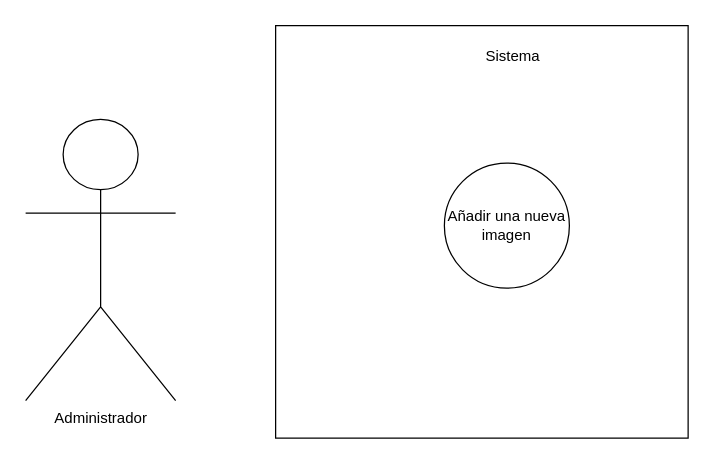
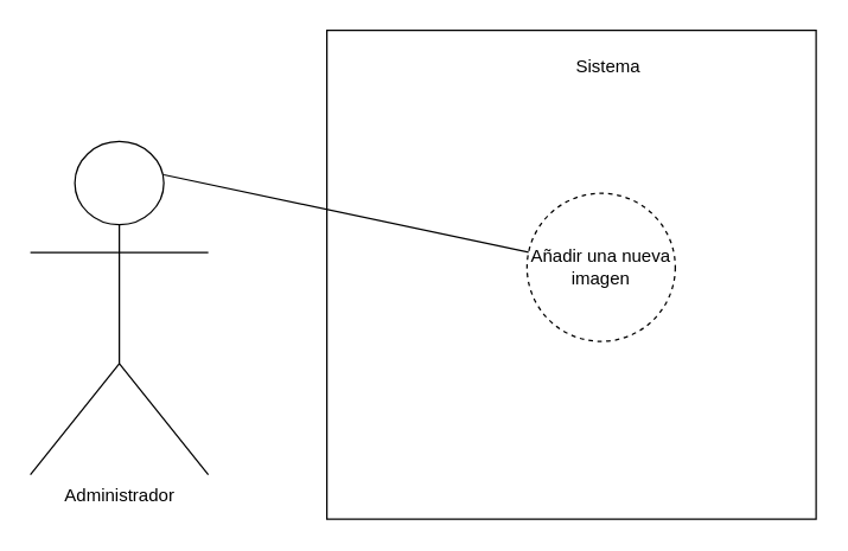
+ <mxCell id="6" value="" style="endArrow=none;html=1;rounded=0;exitX=0.75;exitY=0.1;exitDx=0;exitDy=0;exitPerimeter=0;" edge="1" parent="1" source="5" target="4"><mxGeometry width="50" height="50" relative="1" as="geometry"><mxPoint x="210" y="300" as="sourcePoint" /><mxPoint x="260" y="250" as="targetPoint" /></mxGeometry></mxCell>
- <mxCell id="4" value="Añadir una nueva imagen" style="ellipse;whiteSpace=wrap;html=1;" vertex="1" parent="1"><mxGeometry x="355" y="130" width="100" height="100" as="geometry" /></mxCell>
+ <mxCell id="4" value="Añadir una nueva imagen" style="ellipse;whiteSpace=wrap;html=1;dashed=1;" vertex="1" parent="1"><mxGeometry x="355" y="130" width="100" height="100" as="geometry" /></mxCell>
